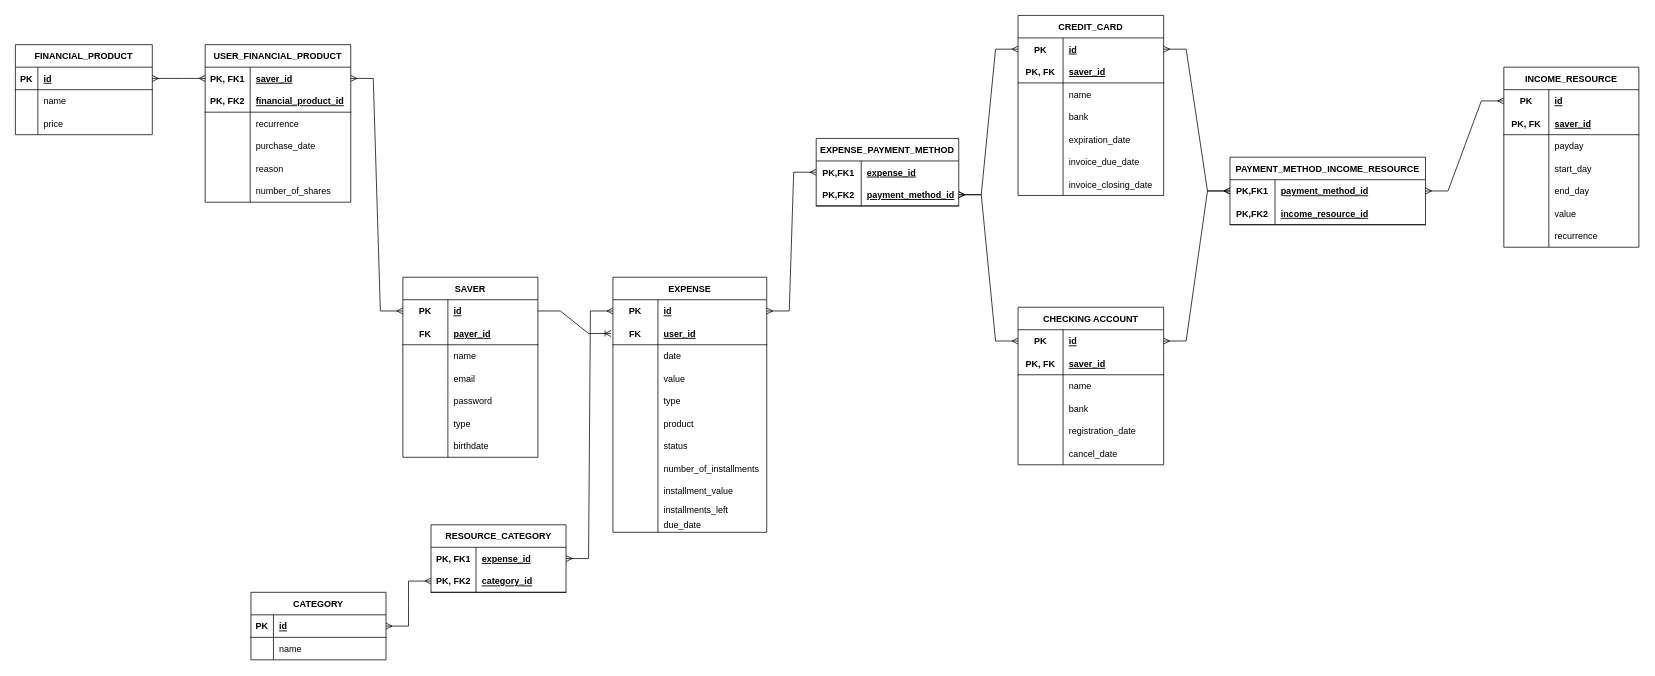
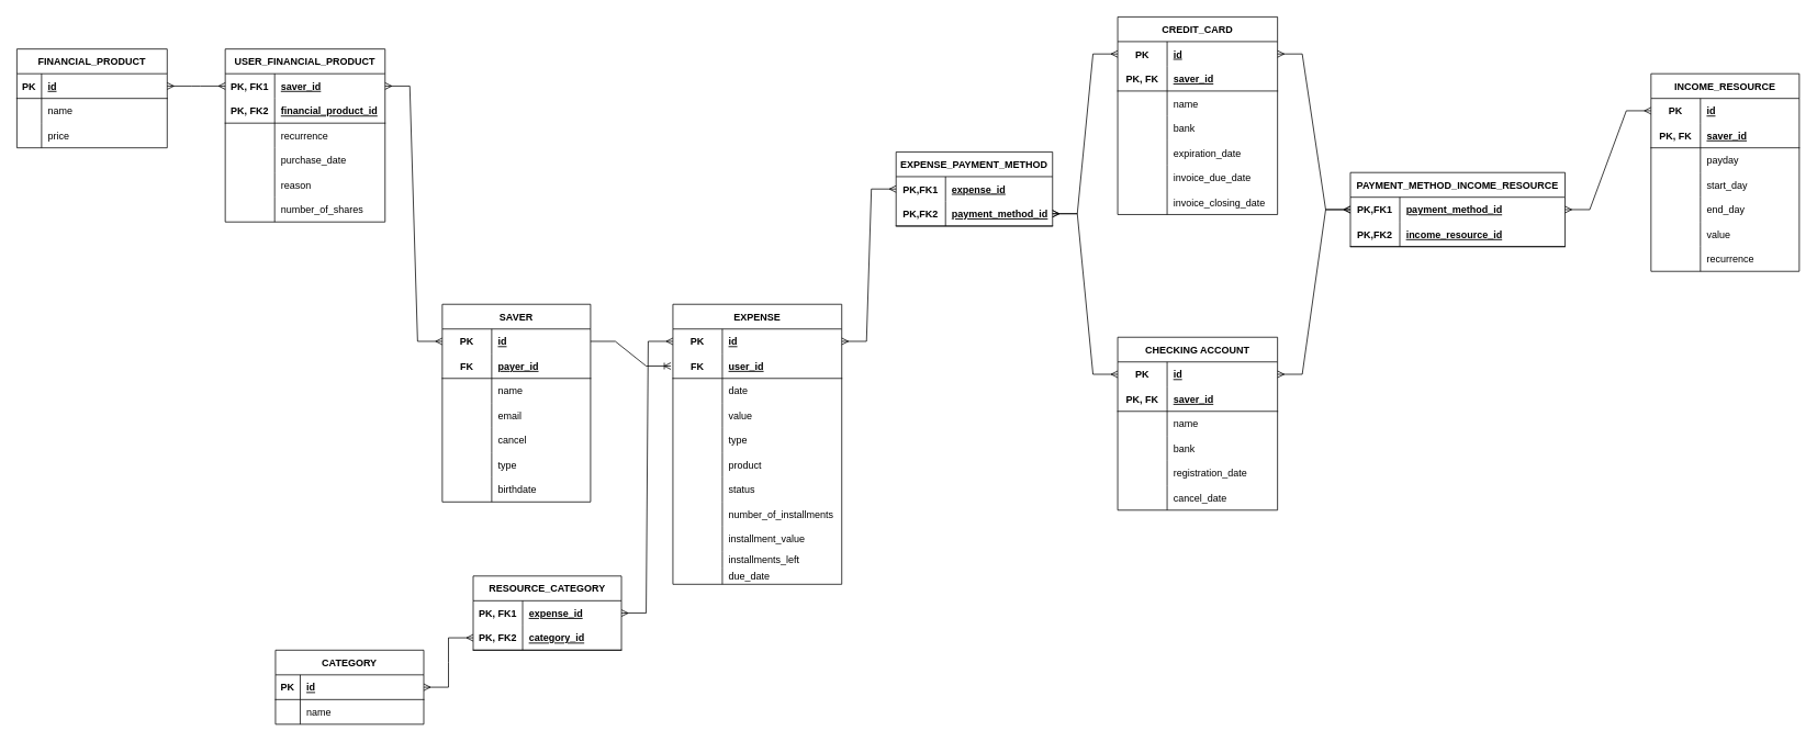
- <mxCell id="17" value="password" style="shape=partialRectangle;connectable=0;fillColor=none;top=0;left=0;bottom=0;right=0;align=left;spacingLeft=6;overflow=hidden;" parent="15" vertex="1"><mxGeometry x="60" width="120" height="30" as="geometry"><mxRectangle width="120" height="30" as="alternateBounds" /></mxGeometry></mxCell>
+ <mxCell id="17" value="cancel" style="shape=partialRectangle;connectable=0;fillColor=none;top=0;left=0;bottom=0;right=0;align=left;spacingLeft=6;overflow=hidden;" parent="15" vertex="1"><mxGeometry x="60" width="120" height="30" as="geometry"><mxRectangle width="120" height="30" as="alternateBounds" /></mxGeometry></mxCell>
